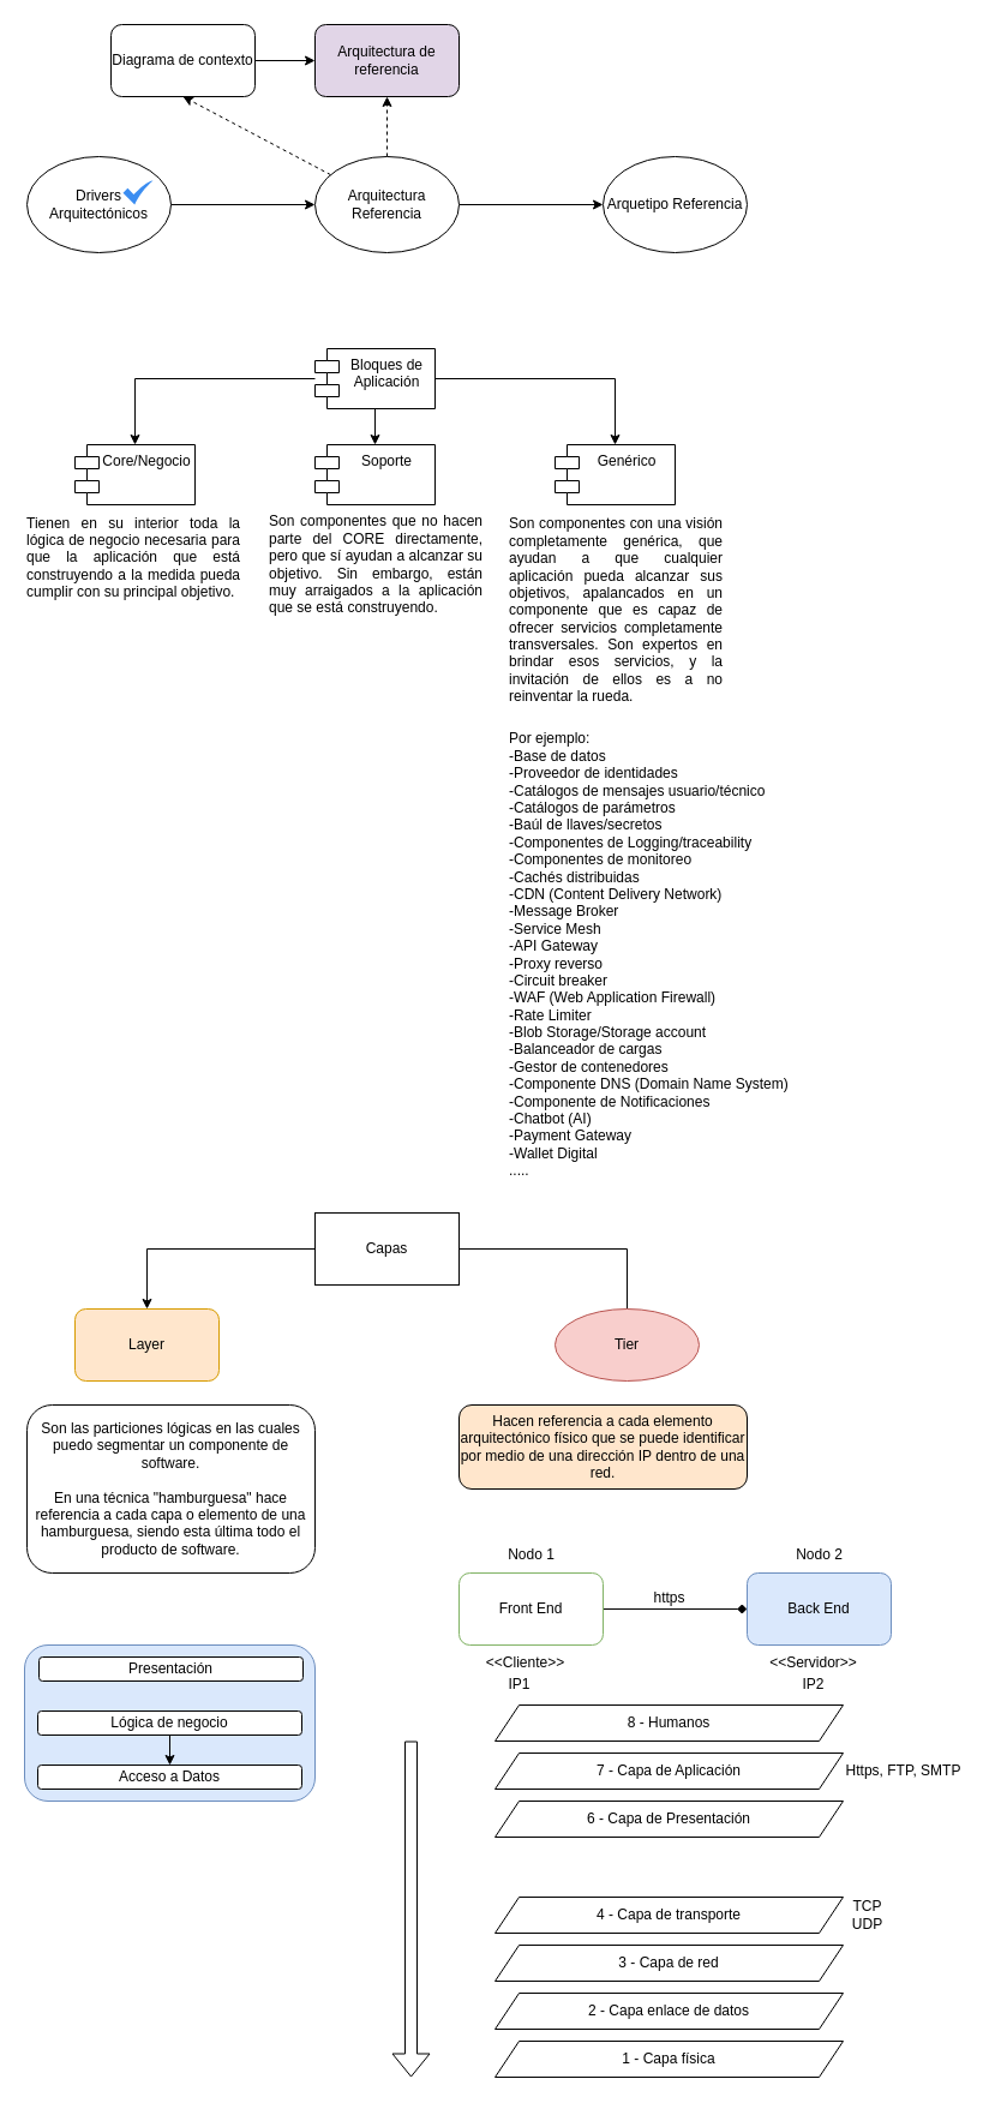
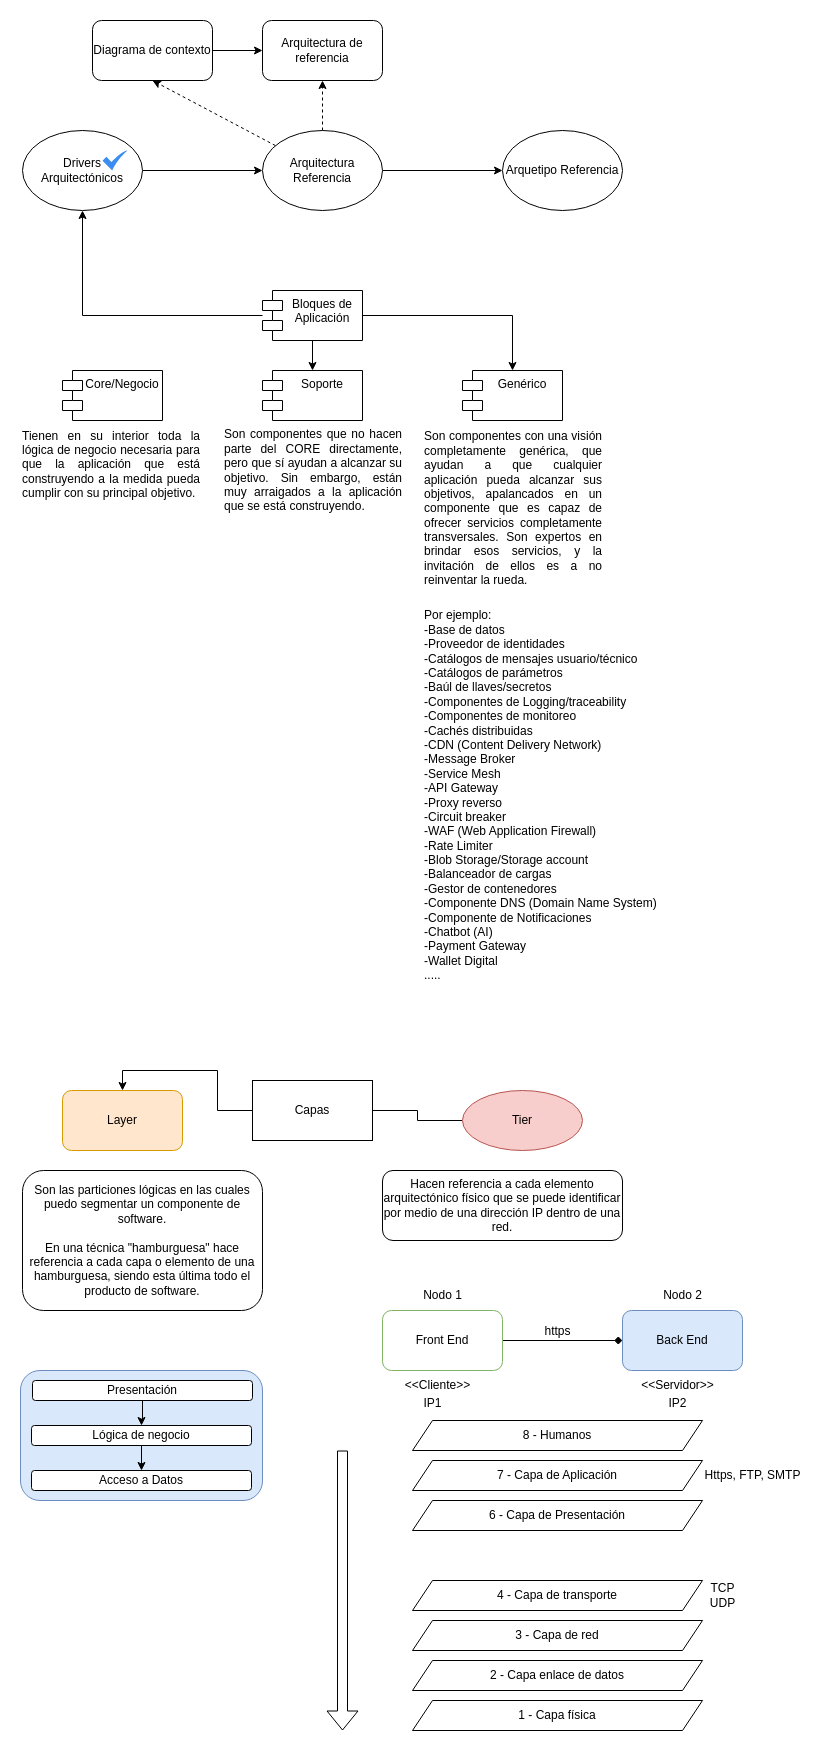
- <mxCell id="24" value="Arquitectura de referencia" style="rounded=1;whiteSpace=wrap;html=1;fillColor=#e1d5e7;" vertex="1" parent="1"><mxGeometry x="262" y="20" width="120" height="60" as="geometry" /></mxCell>
+ <mxCell id="24" value="Arquitectura de referencia" style="rounded=1;whiteSpace=wrap;html=1;" vertex="1" parent="1"><mxGeometry x="262" y="20" width="120" height="60" as="geometry" /></mxCell>
- <mxCell id="9" style="edgeStyle=orthogonalEdgeStyle;rounded=0;orthogonalLoop=1;jettySize=auto;html=1;" parent="1" source="12" target="13" edge="1"><mxGeometry relative="1" as="geometry" /></mxCell>
+ <mxCell id="9" style="edgeStyle=orthogonalEdgeStyle;rounded=0;orthogonalLoop=1;jettySize=auto;html=1;" parent="1" source="12" target="3" edge="1"><mxGeometry relative="1" as="geometry" /></mxCell>
- <mxCell id="27" value="Capas" style="rounded=0;whiteSpace=wrap;html=1;" vertex="1" parent="1"><mxGeometry x="262" y="1010" width="120" height="60" as="geometry" /></mxCell>
+ <mxCell id="27" value="Capas" style="rounded=0;whiteSpace=wrap;html=1;" vertex="1" parent="1"><mxGeometry x="252" y="1080" width="120" height="60" as="geometry" /></mxCell>
- <mxCell id="31" value="Hacen referencia a cada elemento arquitectónico físico que se puede identificar por medio de una dirección IP dentro de una red." style="rounded=1;whiteSpace=wrap;html=1;fillColor=#ffe6cc;" vertex="1" parent="1"><mxGeometry x="382" y="1170" width="240" height="70" as="geometry" /></mxCell>
+ <mxCell id="31" value="Hacen referencia a cada elemento arquitectónico físico que se puede identificar por medio de una dirección IP dentro de una red." style="rounded=1;whiteSpace=wrap;html=1;" vertex="1" parent="1"><mxGeometry x="382" y="1170" width="240" height="70" as="geometry" /></mxCell>
+ <mxCell id="33" style="edgeStyle=orthogonalEdgeStyle;rounded=0;orthogonalLoop=1;jettySize=auto;html=1;entryX=0.5;entryY=0;entryDx=0;entryDy=0;" edge="1" parent="1" source="34" target="36"><mxGeometry relative="1" as="geometry" /></mxCell>
